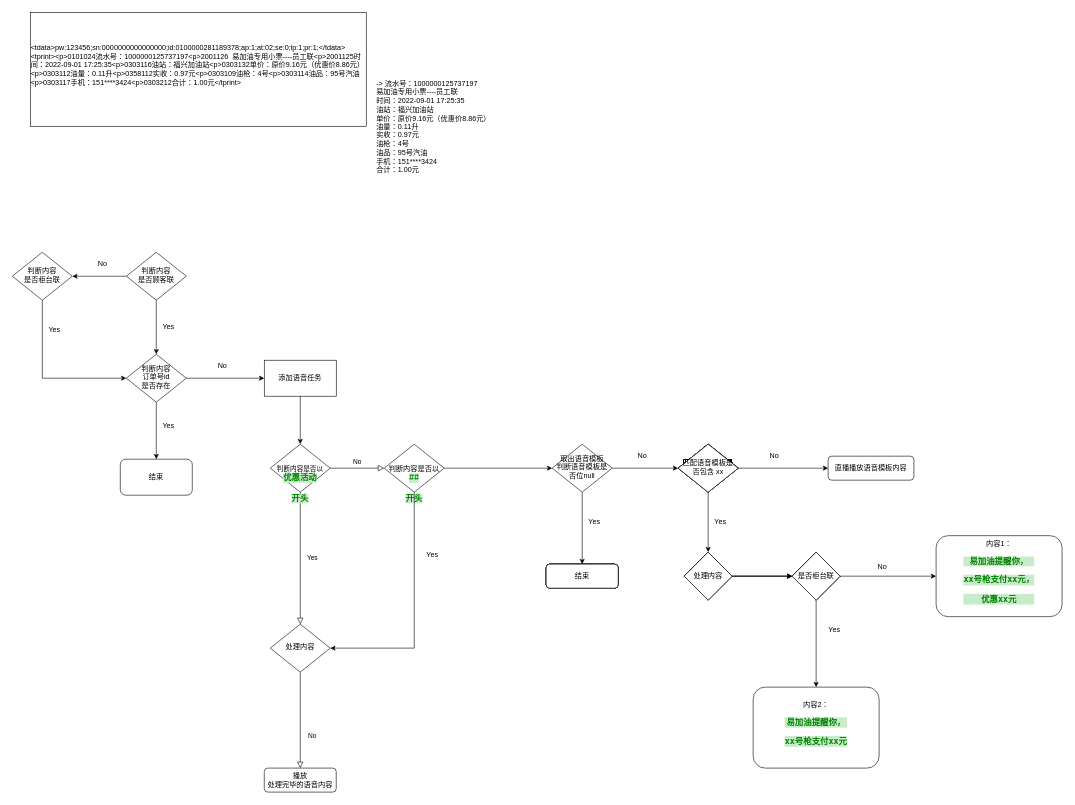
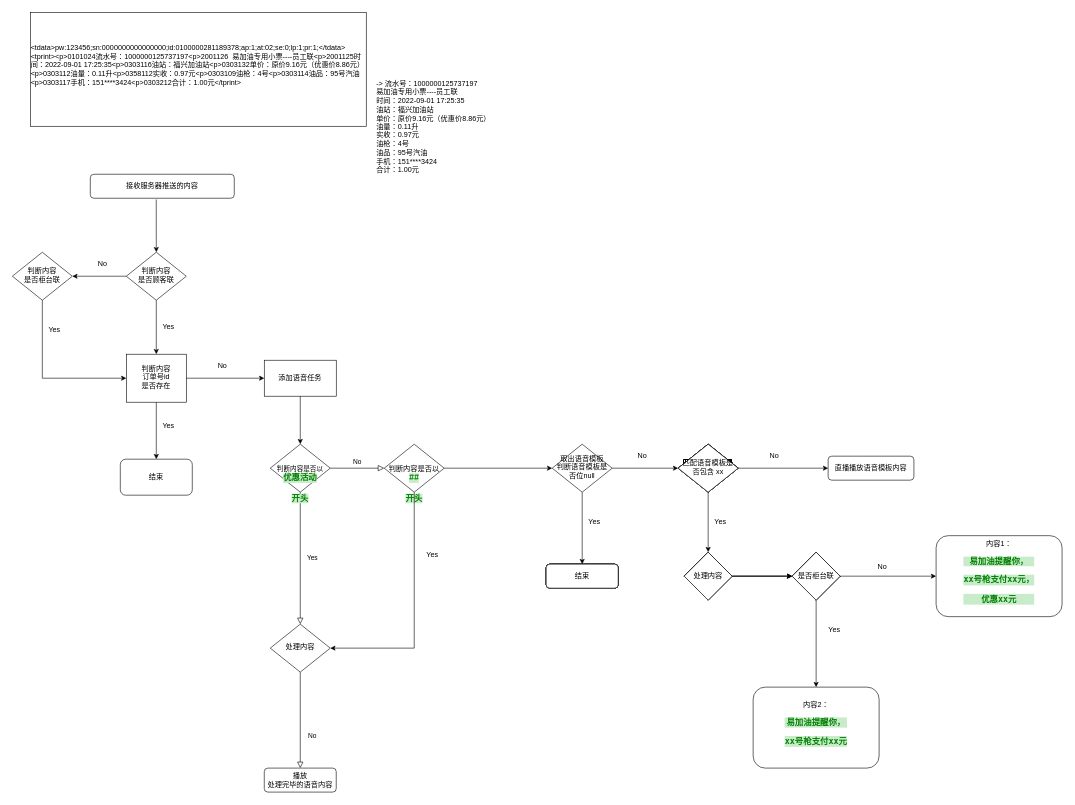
+ <mxCell id="2" value="接收服务器推送的内容" style="rounded=1;whiteSpace=wrap;html=1;fontSize=12;glass=0;strokeWidth=1;shadow=0;" parent="1" vertex="1"><mxGeometry x="150" y="290" width="240" height="40" as="geometry" /></mxCell>
+ <mxCell id="54" value="" style="endArrow=classic;html=1;rounded=0;exitX=0.458;exitY=1.05;exitDx=0;exitDy=0;exitPerimeter=0;entryX=0.5;entryY=0;entryDx=0;entryDy=0;" edge="1" parent="1" source="2" target="55"><mxGeometry width="50" height="50" relative="1" as="geometry"><mxPoint x="360" y="630" as="sourcePoint" /><mxPoint x="260" y="460" as="targetPoint" /></mxGeometry></mxCell>
- <mxCell id="58" value="判断内容&lt;br&gt;订单号id&lt;br&gt;是否存在" style="rhombus;whiteSpace=wrap;html=1;shadow=0;fontFamily=Helvetica;fontSize=12;align=center;strokeWidth=1;spacing=6;spacingTop=-4;" vertex="1" parent="1"><mxGeometry x="210" y="590" width="100" height="80" as="geometry" /></mxCell>
+ <mxCell id="58" value="判断内容&lt;br&gt;订单号id&lt;br&gt;是否存在" style="whiteSpace=wrap;html=1;shadow=0;fontFamily=Helvetica;fontSize=12;align=center;strokeWidth=1;spacing=6;spacingTop=-4;rounded=0;" vertex="1" parent="1"><mxGeometry x="210" y="590" width="100" height="80" as="geometry" /></mxCell>
